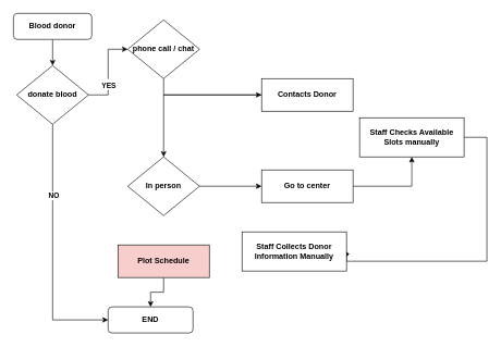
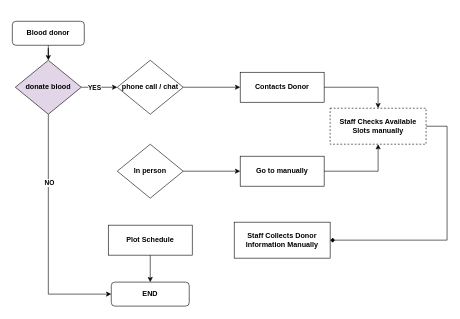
- <mxCell id="3" value="Blood donor" style="rounded=1;whiteSpace=wrap;html=1;fontSize=12;glass=0;strokeWidth=1;shadow=0;fontStyle=1" parent="1" vertex="1"><mxGeometry x="20" y="20" width="120" height="40" as="geometry" /></mxCell>
+ <mxCell id="3" value="Blood donor" style="rounded=1;whiteSpace=wrap;html=1;fontSize=12;glass=0;strokeWidth=1;shadow=0;fontStyle=1" parent="1" vertex="1"><mxGeometry x="20" y="35" width="120" height="40" as="geometry" /></mxCell>
- <mxCell id="7" value="phone call / chat" style="rhombus;whiteSpace=wrap;html=1;fontStyle=1" vertex="1" parent="1"><mxGeometry x="195" y="30" width="110" height="90" as="geometry" /></mxCell>
+ <mxCell id="7" value="phone call / chat" style="rhombus;whiteSpace=wrap;html=1;fontStyle=1" vertex="1" parent="1"><mxGeometry x="195" y="100" width="110" height="90" as="geometry" /></mxCell>
- <mxCell id="20" value="donate blood" style="rhombus;whiteSpace=wrap;html=1;fontStyle=1" vertex="1" parent="1"><mxGeometry x="25" y="100" width="110" height="90" as="geometry" /></mxCell>
+ <mxCell id="20" value="donate blood" style="rhombus;whiteSpace=wrap;html=1;fontStyle=1;fillColor=#e1d5e7;" vertex="1" parent="1"><mxGeometry x="25" y="100" width="110" height="90" as="geometry" /></mxCell>
- <mxCell id="4" style="edgeStyle=orthogonalEdgeStyle;rounded=0;orthogonalLoop=1;jettySize=auto;html=1;" edge="1" parent="1" source="5" target="9"><mxGeometry relative="1" as="geometry" /></mxCell>
+ <mxCell id="4" style="edgeStyle=orthogonalEdgeStyle;rounded=0;orthogonalLoop=1;jettySize=auto;html=1;entryX=0.5;entryY=0;entryDx=0;entryDy=0;" edge="1" parent="1" source="5" target="13"><mxGeometry relative="1" as="geometry" /></mxCell>
- <mxCell id="13" value="Staff Checks Available Slots manually" style="rounded=0;whiteSpace=wrap;html=1;fontStyle=1" vertex="1" parent="1"><mxGeometry x="550" y="180" width="160" height="60" as="geometry" /></mxCell>
+ <mxCell id="13" value="Staff Checks Available Slots manually" style="rounded=0;whiteSpace=wrap;html=1;fontStyle=1;dashed=1;" vertex="1" parent="1"><mxGeometry x="550" y="180" width="160" height="60" as="geometry" /></mxCell>
- <mxCell id="11" value="Go to center" style="rounded=0;whiteSpace=wrap;html=1;fontStyle=1" vertex="1" parent="1"><mxGeometry x="400" y="260" width="140" height="50" as="geometry" /></mxCell>
+ <mxCell id="11" value="Go to manually" style="rounded=0;whiteSpace=wrap;html=1;fontStyle=1" vertex="1" parent="1"><mxGeometry x="400" y="260" width="140" height="50" as="geometry" /></mxCell>
- <mxCell id="14" value="Staff Collects Donor Information Manually" style="rounded=0;whiteSpace=wrap;html=1;fontStyle=1" vertex="1" parent="1"><mxGeometry x="370" y="355" width="160" height="60" as="geometry" /></mxCell>
+ <mxCell id="14" value="Staff Collects Donor Information Manually" style="rounded=0;whiteSpace=wrap;html=1;fontStyle=1" vertex="1" parent="1"><mxGeometry x="390" y="370" width="160" height="60" as="geometry" /></mxCell>
- <mxCell id="23" value="Plot Schedule" style="rounded=0;whiteSpace=wrap;html=1;fontStyle=1;fillColor=#f8cecc;" vertex="1" parent="1"><mxGeometry x="180" y="375" width="140" height="50" as="geometry" /></mxCell>
+ <mxCell id="23" value="Plot Schedule" style="rounded=0;whiteSpace=wrap;html=1;fontStyle=1" vertex="1" parent="1"><mxGeometry x="180" y="375" width="140" height="50" as="geometry" /></mxCell>
- <mxCell id="21" value="END" style="rounded=1;whiteSpace=wrap;html=1;fontSize=12;glass=0;strokeWidth=1;shadow=0;fontStyle=1" vertex="1" parent="1"><mxGeometry x="165" y="470" width="130" height="40" as="geometry" /></mxCell>
+ <mxCell id="21" value="END" style="rounded=1;whiteSpace=wrap;html=1;fontSize=12;glass=0;strokeWidth=1;shadow=0;fontStyle=1" vertex="1" parent="1"><mxGeometry x="185" y="470" width="130" height="40" as="geometry" /></mxCell>
